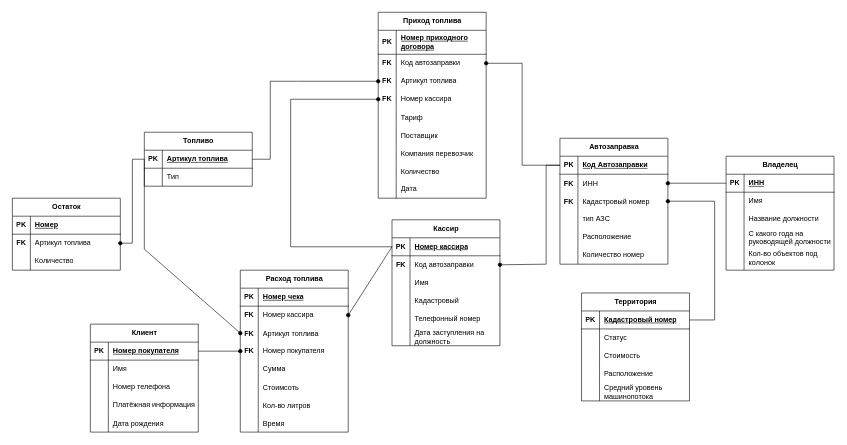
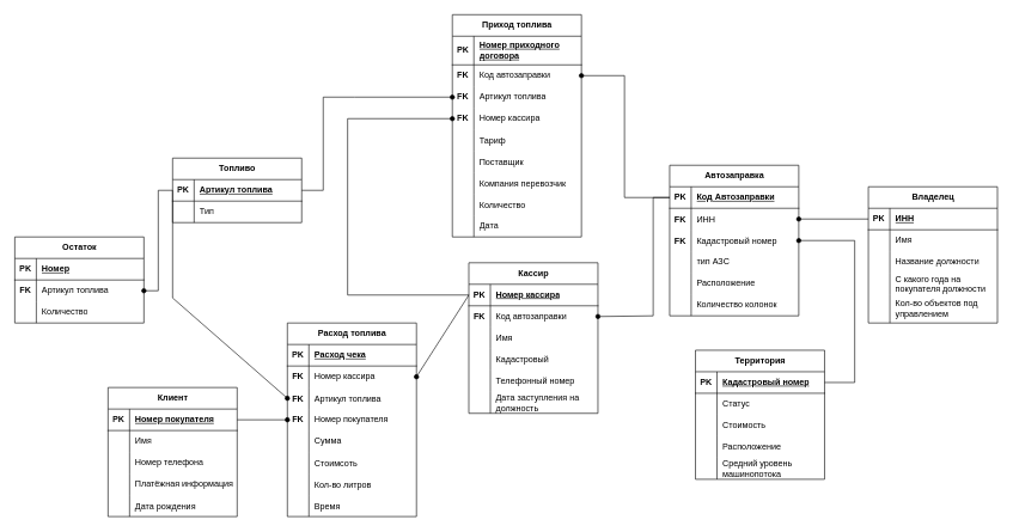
- <mxCell id="33" value="С какого года на &#10;руководящей должности" style="shape=partialRectangle;connectable=0;fillColor=none;top=0;left=0;bottom=0;right=0;align=left;spacingLeft=6;overflow=hidden;" parent="31" vertex="1"><mxGeometry x="30" width="150" height="30" as="geometry"><mxRectangle width="150" height="30" as="alternateBounds" /></mxGeometry></mxCell>
+ <mxCell id="33" value="С какого года на &#10;покупателя должности" style="shape=partialRectangle;connectable=0;fillColor=none;top=0;left=0;bottom=0;right=0;align=left;spacingLeft=6;overflow=hidden;" parent="31" vertex="1"><mxGeometry x="30" width="150" height="30" as="geometry"><mxRectangle width="150" height="30" as="alternateBounds" /></mxGeometry></mxCell>
- <mxCell id="20" value="Количество номер" style="shape=partialRectangle;connectable=0;fillColor=none;top=0;left=0;bottom=0;right=0;align=left;spacingLeft=6;overflow=hidden;whiteSpace=wrap;html=1;" parent="18" vertex="1"><mxGeometry x="30" width="150" height="30" as="geometry"><mxRectangle width="150" height="30" as="alternateBounds" /></mxGeometry></mxCell>
+ <mxCell id="20" value="Количество колонок" style="shape=partialRectangle;connectable=0;fillColor=none;top=0;left=0;bottom=0;right=0;align=left;spacingLeft=6;overflow=hidden;whiteSpace=wrap;html=1;" parent="18" vertex="1"><mxGeometry x="30" width="150" height="30" as="geometry"><mxRectangle width="150" height="30" as="alternateBounds" /></mxGeometry></mxCell>
- <mxCell id="36" value="Кол-во объектов под колонок" style="shape=partialRectangle;connectable=0;fillColor=none;top=0;left=0;bottom=0;right=0;align=left;spacingLeft=6;overflow=hidden;whiteSpace=wrap;html=1;" parent="34" vertex="1"><mxGeometry x="30" width="150" height="40" as="geometry"><mxRectangle width="150" height="40" as="alternateBounds" /></mxGeometry></mxCell>
+ <mxCell id="36" value="Кол-во объектов под управлением" style="shape=partialRectangle;connectable=0;fillColor=none;top=0;left=0;bottom=0;right=0;align=left;spacingLeft=6;overflow=hidden;whiteSpace=wrap;html=1;" parent="34" vertex="1"><mxGeometry x="30" width="150" height="40" as="geometry"><mxRectangle width="150" height="40" as="alternateBounds" /></mxGeometry></mxCell>
- <mxCell id="124" value="Номер чека" style="shape=partialRectangle;connectable=0;fillColor=none;top=0;left=0;bottom=0;right=0;align=left;spacingLeft=6;fontStyle=5;overflow=hidden;whiteSpace=wrap;html=1;" parent="122" vertex="1"><mxGeometry x="30" width="150" height="30" as="geometry"><mxRectangle width="150" height="30" as="alternateBounds" /></mxGeometry></mxCell>
+ <mxCell id="124" value="Расход чека" style="shape=partialRectangle;connectable=0;fillColor=none;top=0;left=0;bottom=0;right=0;align=left;spacingLeft=6;fontStyle=5;overflow=hidden;whiteSpace=wrap;html=1;" parent="122" vertex="1"><mxGeometry x="30" width="150" height="30" as="geometry"><mxRectangle width="150" height="30" as="alternateBounds" /></mxGeometry></mxCell>
